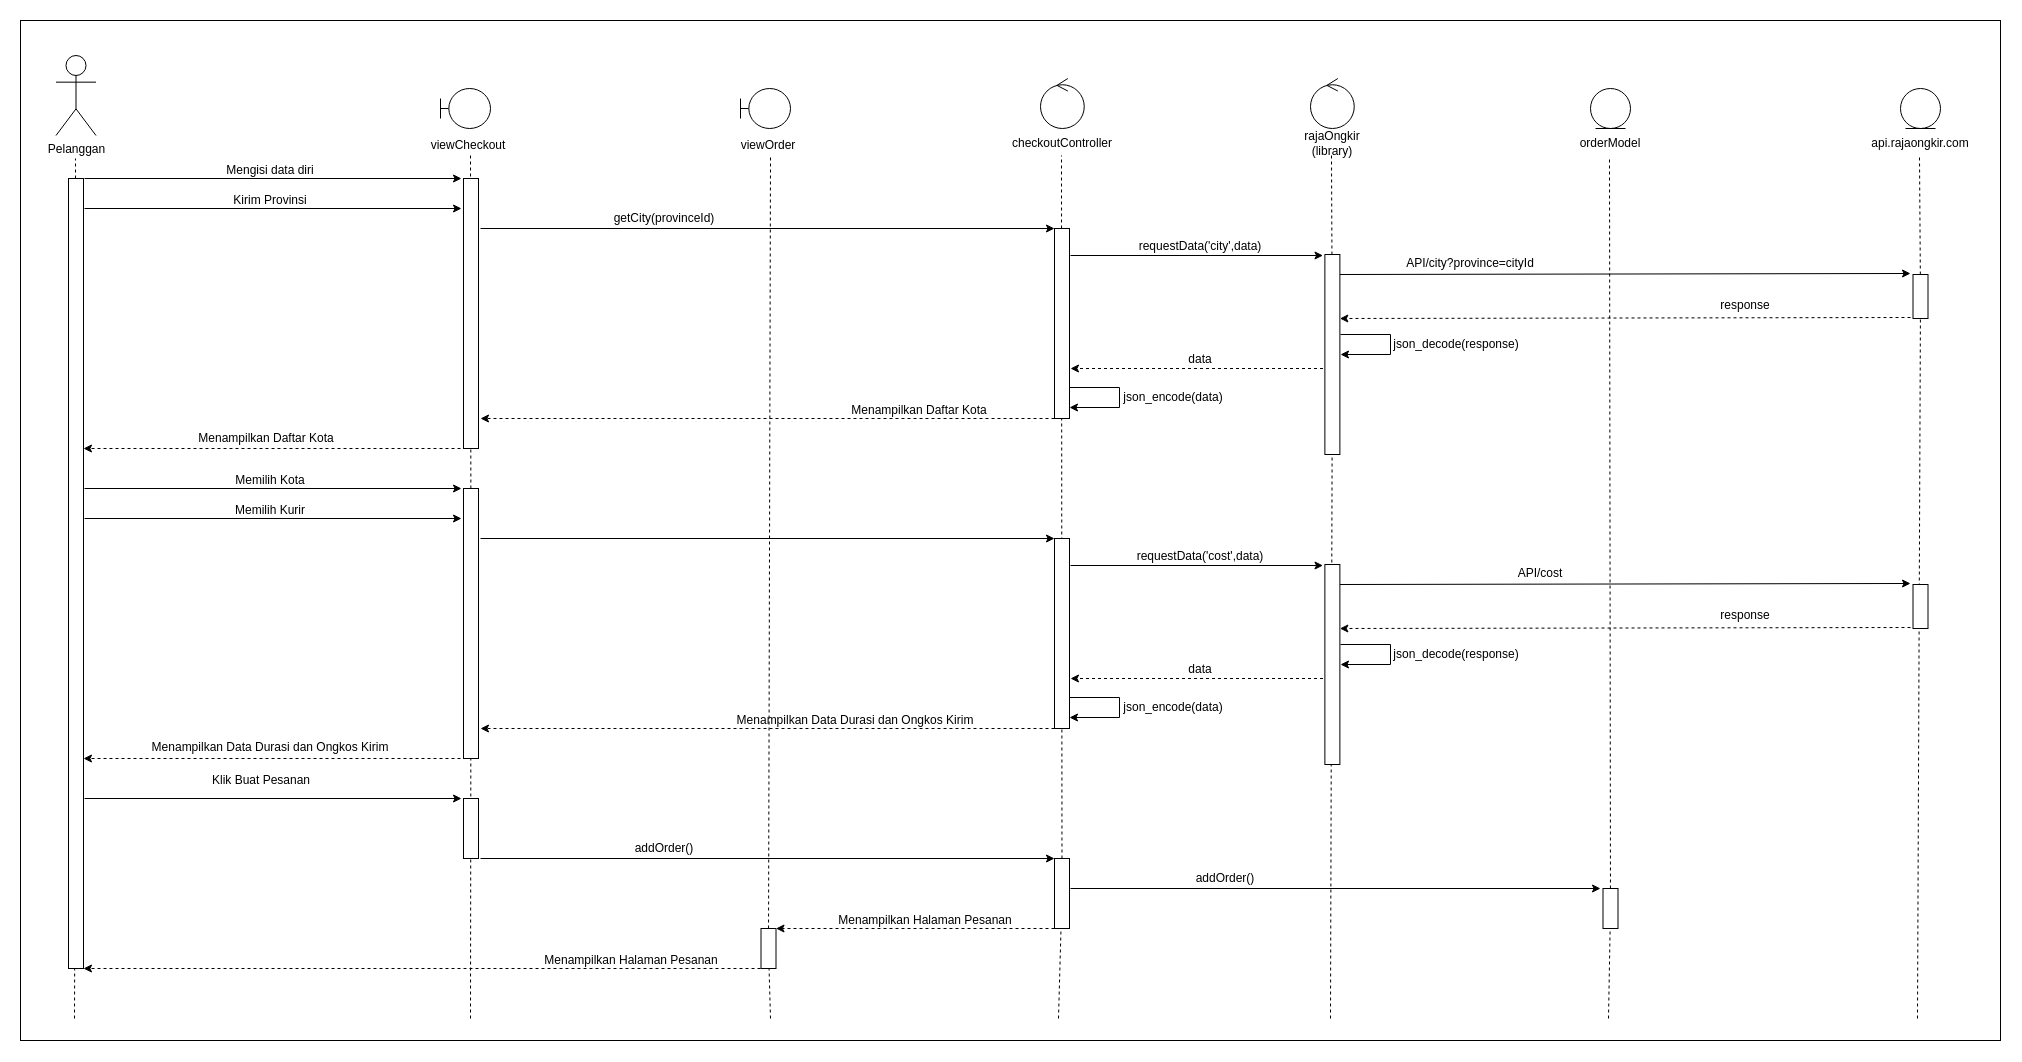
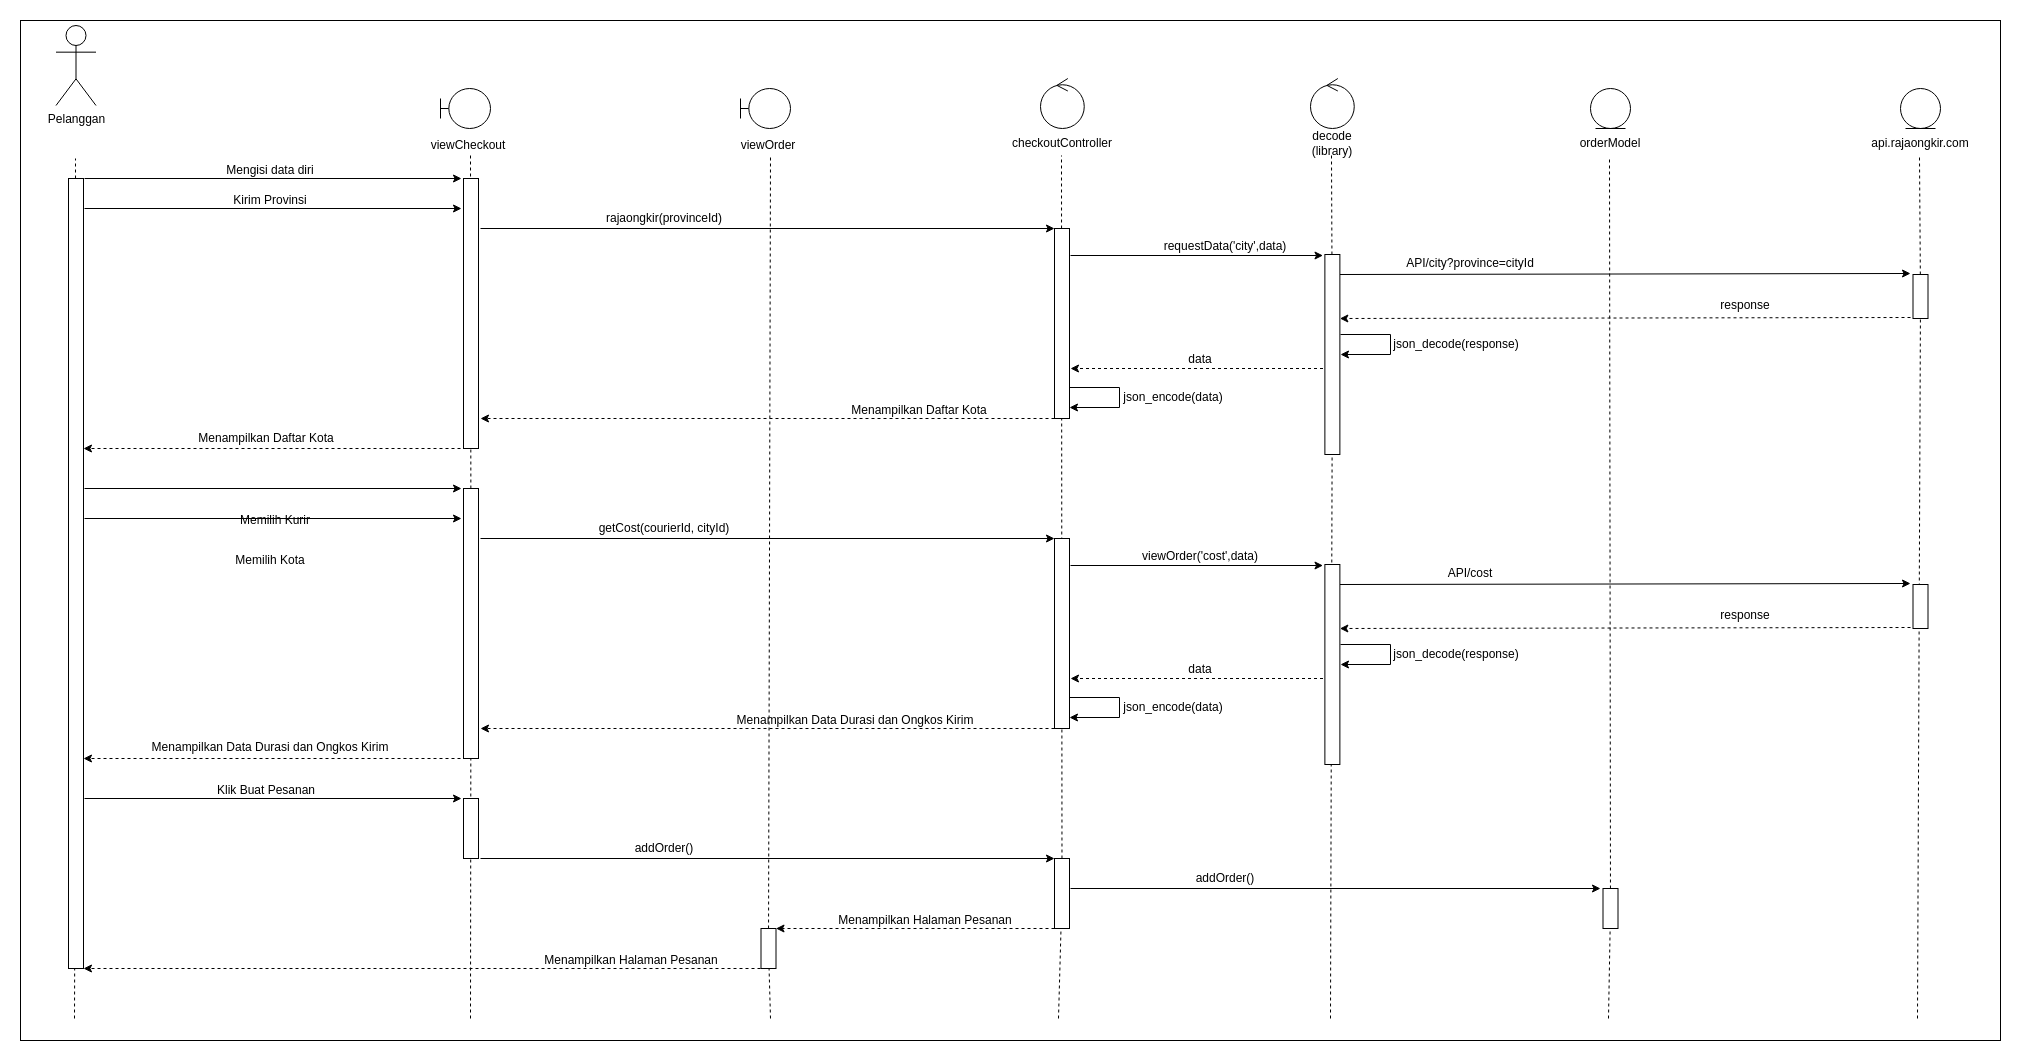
- <mxCell id="3" value="Pelanggan" style="shape=umlActor;verticalLabelPosition=bottom;verticalAlign=top;html=1;outlineConnect=0;" vertex="1" parent="1"><mxGeometry x="55.5" y="55" width="40" height="80" as="geometry" /></mxCell>
+ <mxCell id="3" value="Pelanggan" style="shape=umlActor;verticalLabelPosition=bottom;verticalAlign=top;html=1;outlineConnect=0;" vertex="1" parent="1"><mxGeometry x="55.5" y="25" width="40" height="80" as="geometry" /></mxCell>
- <mxCell id="33" value="rajaOngkir (library)" style="text;html=1;strokeColor=none;fillColor=none;align=center;verticalAlign=middle;whiteSpace=wrap;rounded=0;" vertex="1" parent="1"><mxGeometry x="1301.5" y="128" width="60" height="30" as="geometry" /></mxCell>
+ <mxCell id="33" value="decode (library)" style="text;html=1;strokeColor=none;fillColor=none;align=center;verticalAlign=middle;whiteSpace=wrap;rounded=0;" vertex="1" parent="1"><mxGeometry x="1301.5" y="128" width="60" height="30" as="geometry" /></mxCell>
- <mxCell id="42" value="getCity(provinceId)" style="text;html=1;strokeColor=none;fillColor=none;align=center;verticalAlign=middle;whiteSpace=wrap;rounded=0;" vertex="1" parent="1"><mxGeometry x="574" y="203" width="180" height="30" as="geometry" /></mxCell>
+ <mxCell id="42" value="rajaongkir(provinceId)" style="text;html=1;strokeColor=none;fillColor=none;align=center;verticalAlign=middle;whiteSpace=wrap;rounded=0;" vertex="1" parent="1"><mxGeometry x="574" y="203" width="180" height="30" as="geometry" /></mxCell>
- <mxCell id="25" value="requestData('city',data)" style="text;html=1;strokeColor=none;fillColor=none;align=center;verticalAlign=middle;whiteSpace=wrap;rounded=0;" vertex="1" parent="1"><mxGeometry x="1150" y="231" width="100" height="30" as="geometry" /></mxCell>
+ <mxCell id="25" value="requestData('city',data)" style="text;html=1;strokeColor=none;fillColor=none;align=center;verticalAlign=middle;whiteSpace=wrap;rounded=0;" vertex="1" parent="1"><mxGeometry x="1175" y="231" width="100" height="30" as="geometry" /></mxCell>
- <mxCell id="60" value="Memilih Kota" style="text;html=1;strokeColor=none;fillColor=none;align=center;verticalAlign=middle;whiteSpace=wrap;rounded=0;" vertex="1" parent="1"><mxGeometry x="220" y="465" width="100" height="30" as="geometry" /></mxCell>
+ <mxCell id="60" value="Memilih Kota" style="text;html=1;strokeColor=none;fillColor=none;align=center;verticalAlign=middle;whiteSpace=wrap;rounded=0;" vertex="1" parent="1"><mxGeometry x="220" y="545" width="100" height="30" as="geometry" /></mxCell>
- <mxCell id="62" value="Memilih Kurir" style="text;html=1;strokeColor=none;fillColor=none;align=center;verticalAlign=middle;whiteSpace=wrap;rounded=0;" vertex="1" parent="1"><mxGeometry x="220" y="495" width="100" height="30" as="geometry" /></mxCell>
+ <mxCell id="62" value="Memilih Kurir" style="text;html=1;strokeColor=none;fillColor=none;align=center;verticalAlign=middle;whiteSpace=wrap;rounded=0;" vertex="1" parent="1"><mxGeometry x="225" y="505" width="100" height="30" as="geometry" /></mxCell>
+ <mxCell id="70" value="getCost(courierId, cityId)" style="text;html=1;strokeColor=none;fillColor=none;align=center;verticalAlign=middle;whiteSpace=wrap;rounded=0;" vertex="1" parent="1"><mxGeometry x="574" y="513" width="180" height="30" as="geometry" /></mxCell>
- <mxCell id="66" value="requestData('cost',data)" style="text;html=1;strokeColor=none;fillColor=none;align=center;verticalAlign=middle;whiteSpace=wrap;rounded=0;" vertex="1" parent="1"><mxGeometry x="1150" y="541" width="100" height="30" as="geometry" /></mxCell>
+ <mxCell id="66" value="viewOrder('cost',data)" style="text;html=1;strokeColor=none;fillColor=none;align=center;verticalAlign=middle;whiteSpace=wrap;rounded=0;" vertex="1" parent="1"><mxGeometry x="1150" y="541" width="100" height="30" as="geometry" /></mxCell>
- <mxCell id="72" value="API/cost" style="text;html=1;strokeColor=none;fillColor=none;align=center;verticalAlign=middle;whiteSpace=wrap;rounded=0;" vertex="1" parent="1"><mxGeometry x="1450" y="558" width="180" height="30" as="geometry" /></mxCell>
+ <mxCell id="72" value="API/cost" style="text;html=1;strokeColor=none;fillColor=none;align=center;verticalAlign=middle;whiteSpace=wrap;rounded=0;" vertex="1" parent="1"><mxGeometry x="1380" y="558" width="180" height="30" as="geometry" /></mxCell>
- <mxCell id="86" value="Klik Buat Pesanan" style="text;html=1;strokeColor=none;fillColor=none;align=center;verticalAlign=middle;whiteSpace=wrap;rounded=0;" vertex="1" parent="1"><mxGeometry x="196" y="765" width="130" height="30" as="geometry" /></mxCell>
+ <mxCell id="86" value="Klik Buat Pesanan" style="text;html=1;strokeColor=none;fillColor=none;align=center;verticalAlign=middle;whiteSpace=wrap;rounded=0;" vertex="1" parent="1"><mxGeometry x="201" y="775" width="130" height="30" as="geometry" /></mxCell>
